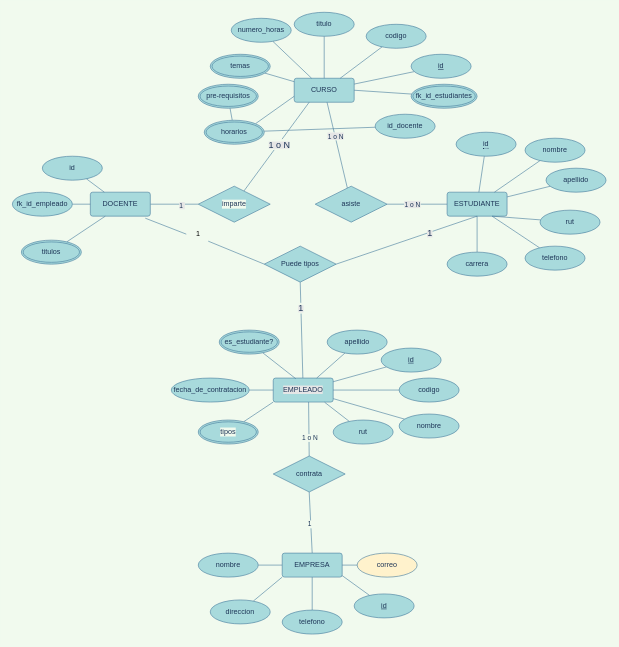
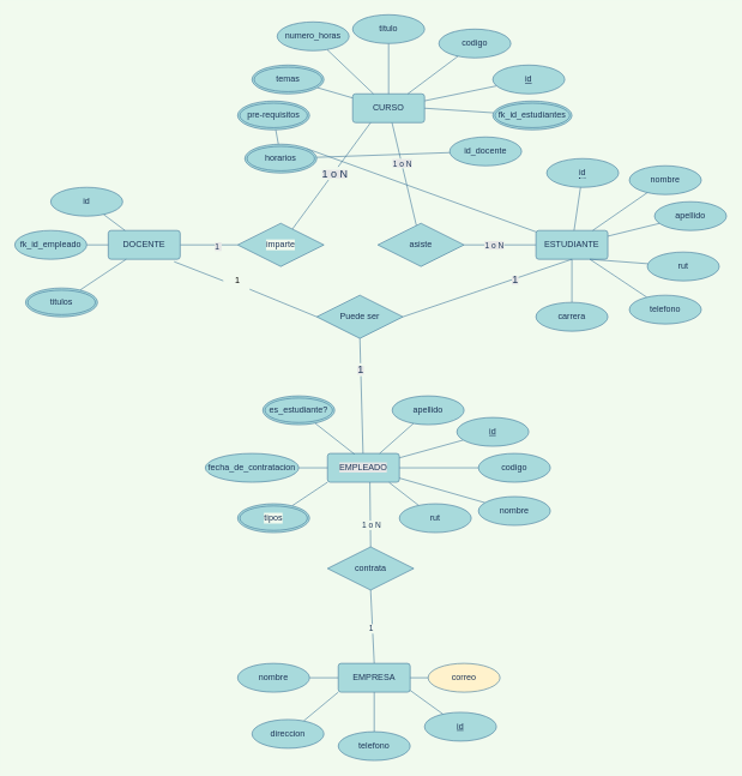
- <mxCell id="80" style="rounded=1;sketch=0;orthogonalLoop=1;jettySize=auto;html=1;entryX=0;entryY=0.75;entryDx=0;entryDy=0;strokeColor=#457B9D;fillColor=#A8DADC;fontColor=#1D3557;endArrow=none;endFill=0;exitX=1;exitY=0;exitDx=0;exitDy=0;" parent="1" source="83" target="2" edge="1"><mxGeometry relative="1" as="geometry"><mxPoint x="409.568" y="203.872" as="sourcePoint" /></mxGeometry></mxCell>
+ <mxCell id="80" style="rounded=1;sketch=0;orthogonalLoop=1;jettySize=auto;html=1;strokeColor=#457B9D;fillColor=#A8DADC;fontColor=#1D3557;endArrow=none;endFill=0;exitX=1;exitY=0;exitDx=0;exitDy=0;" parent="1" source="83" target="57" edge="1"><mxGeometry relative="1" as="geometry"><mxPoint x="409.568" y="203.872" as="sourcePoint" /></mxGeometry></mxCell>
- <mxCell id="74" value="Puede tipos" style="shape=rhombus;perimeter=rhombusPerimeter;whiteSpace=wrap;html=1;align=center;rounded=0;sketch=0;strokeColor=#457B9D;fillColor=#A8DADC;fontColor=#1D3557;" parent="1" vertex="1"><mxGeometry x="440" y="410" width="120" height="60" as="geometry" /></mxCell>
+ <mxCell id="74" value="Puede ser" style="shape=rhombus;perimeter=rhombusPerimeter;whiteSpace=wrap;html=1;align=center;rounded=0;sketch=0;strokeColor=#457B9D;fillColor=#A8DADC;fontColor=#1D3557;" parent="1" vertex="1"><mxGeometry x="440" y="410" width="120" height="60" as="geometry" /></mxCell>
